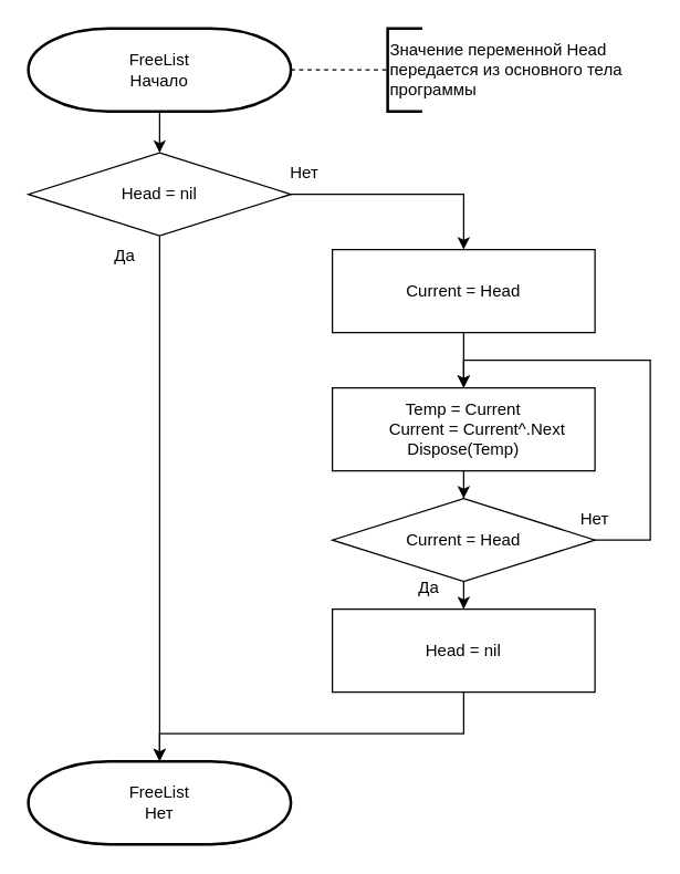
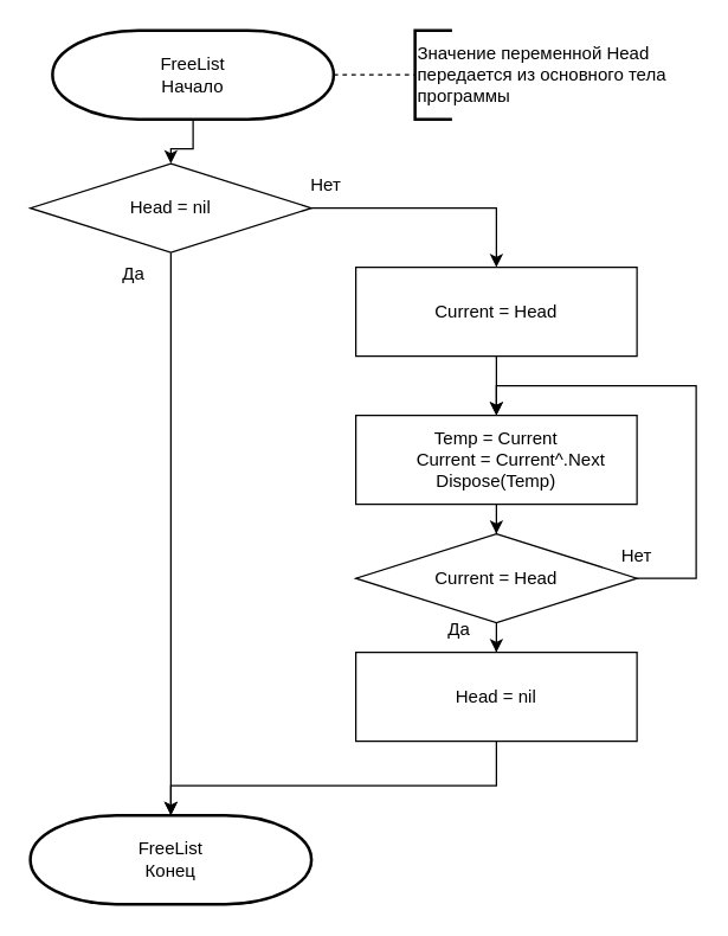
- <mxCell id="3" value="FreeList&lt;div&gt;Начало&lt;/div&gt;" style="strokeWidth=2;html=1;shape=mxgraph.flowchart.terminator;whiteSpace=wrap;" vertex="1" parent="1"><mxGeometry x="20" y="20" width="190" height="60" as="geometry" /></mxCell>
+ <mxCell id="3" value="FreeList&lt;div&gt;Начало&lt;/div&gt;" style="strokeWidth=2;html=1;shape=mxgraph.flowchart.terminator;whiteSpace=wrap;" vertex="1" parent="1"><mxGeometry x="35" y="20" width="190" height="60" as="geometry" /></mxCell>
- <mxCell id="20" value="FreeList&lt;div&gt;Нет&lt;/div&gt;" style="strokeWidth=2;html=1;shape=mxgraph.flowchart.terminator;whiteSpace=wrap;" vertex="1" parent="1"><mxGeometry x="20" y="550" width="190" height="60" as="geometry" /></mxCell>
+ <mxCell id="20" value="FreeList&lt;div&gt;Конец&lt;/div&gt;" style="strokeWidth=2;html=1;shape=mxgraph.flowchart.terminator;whiteSpace=wrap;" vertex="1" parent="1"><mxGeometry x="20" y="550" width="190" height="60" as="geometry" /></mxCell>
